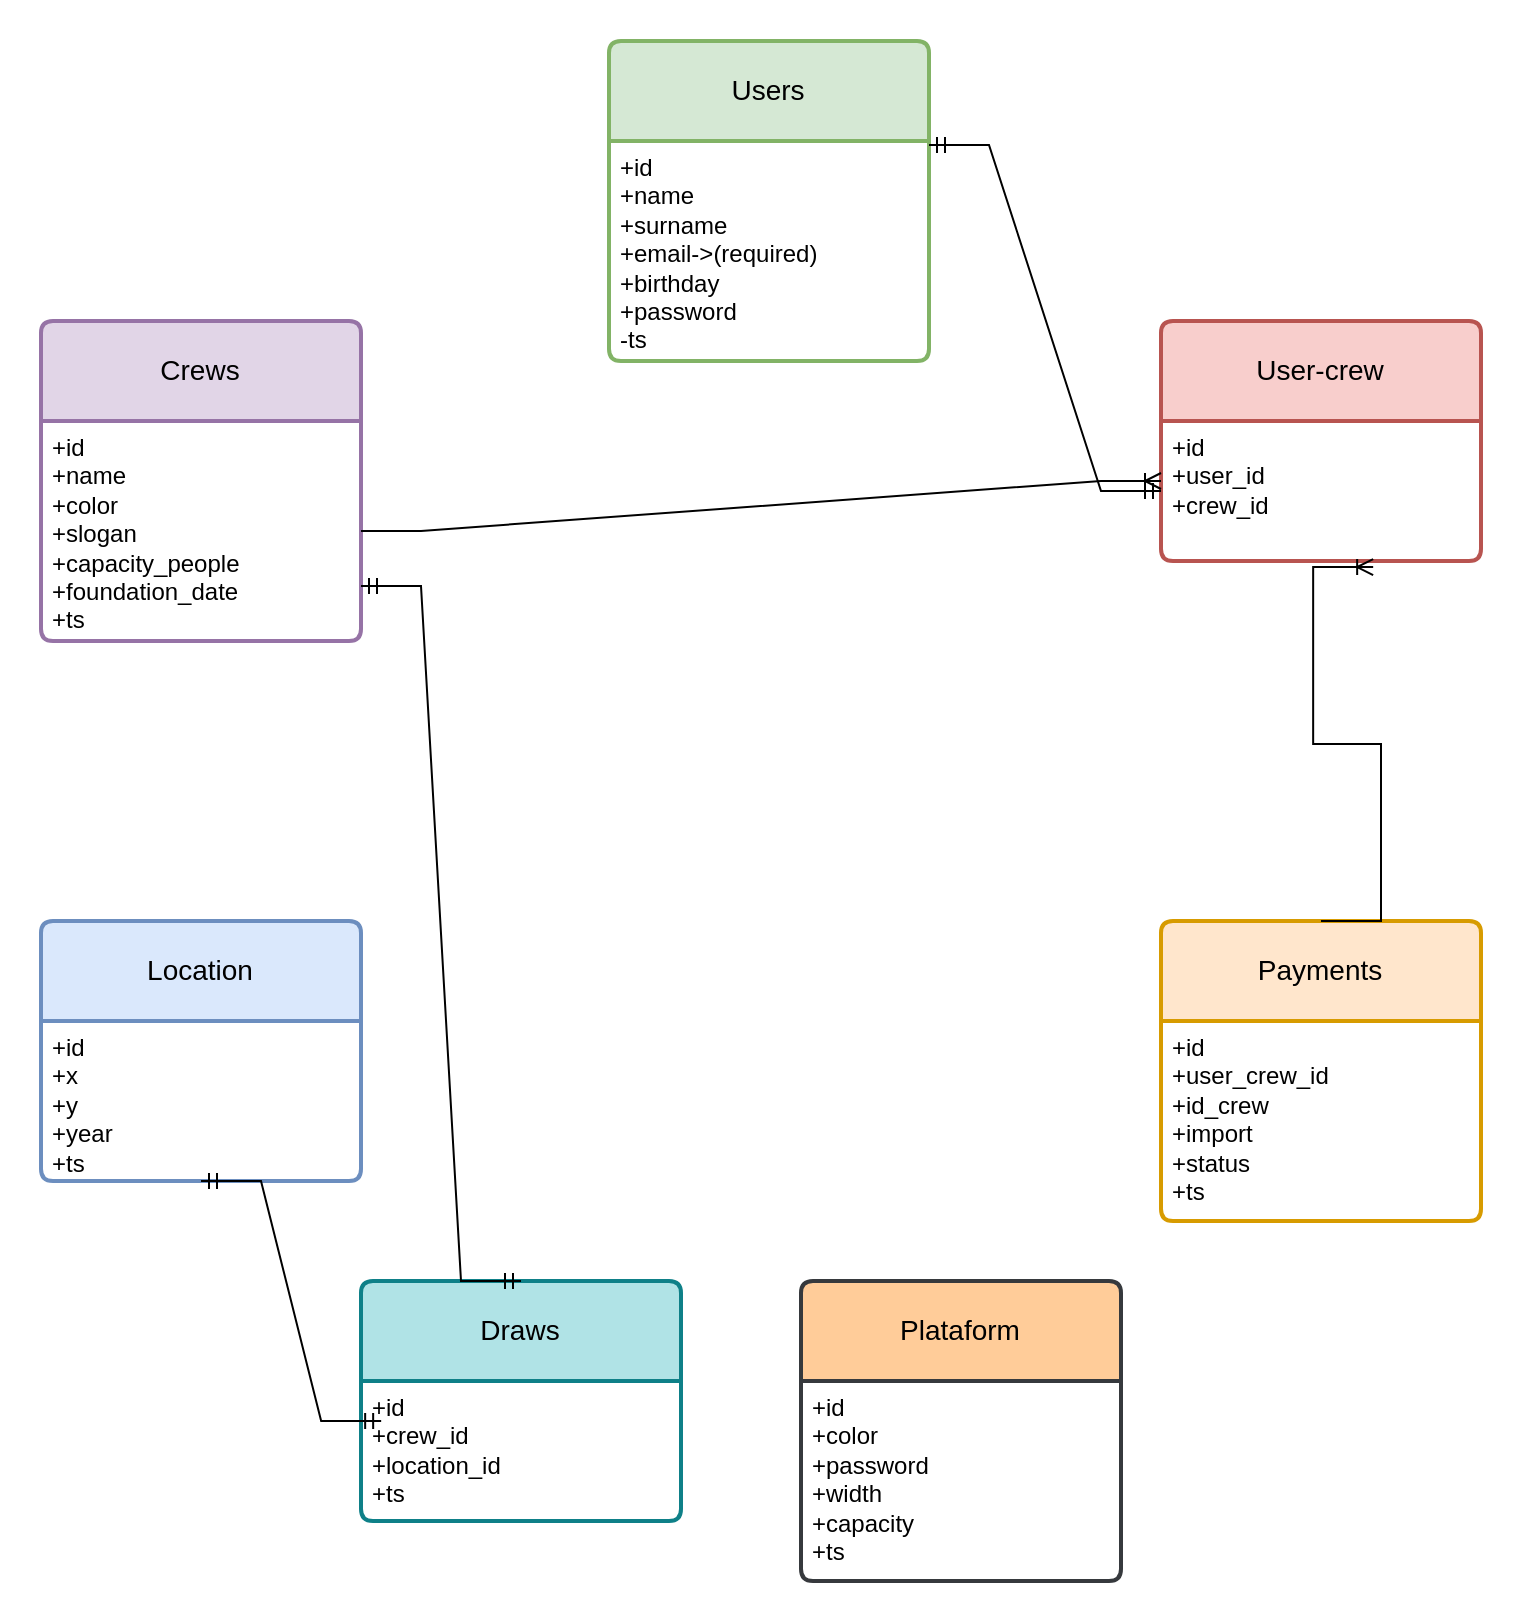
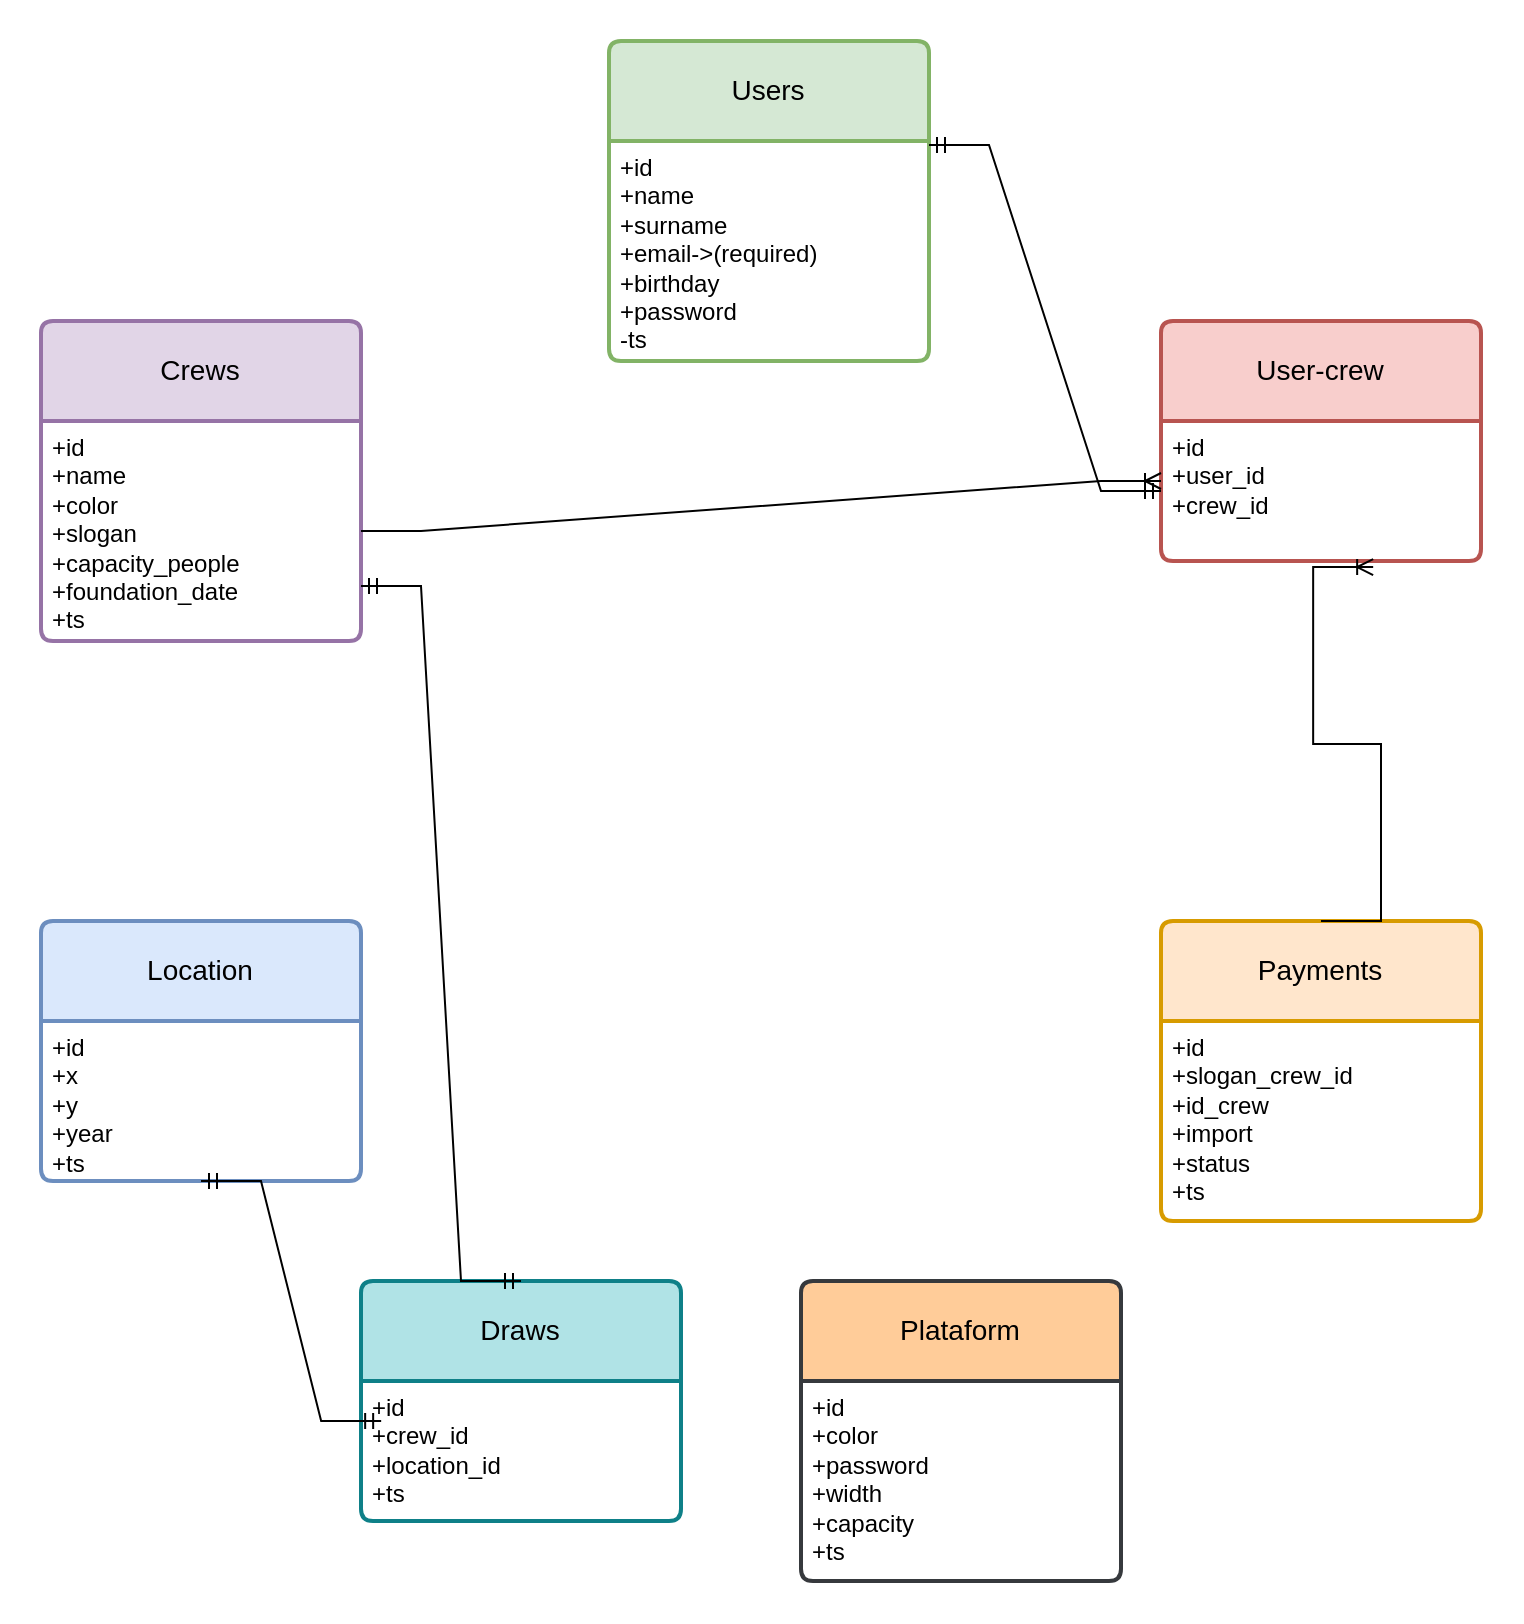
- <mxCell id="9" value="+id&lt;br&gt;+user_crew_id&lt;br&gt;&lt;div&gt;+id_crew&lt;/div&gt;&lt;div&gt;+import&lt;/div&gt;&lt;div&gt;+status&lt;/div&gt;&lt;div&gt;+ts&lt;br&gt;&lt;/div&gt;" style="align=left;strokeColor=none;fillColor=none;spacingLeft=4;fontSize=12;verticalAlign=top;resizable=0;rotatable=0;part=1;html=1;" vertex="1" parent="8"><mxGeometry y="50" width="160" height="100" as="geometry" /></mxCell>
+ <mxCell id="9" value="+id&lt;br&gt;+slogan_crew_id&lt;br&gt;&lt;div&gt;+id_crew&lt;/div&gt;&lt;div&gt;+import&lt;/div&gt;&lt;div&gt;+status&lt;/div&gt;&lt;div&gt;+ts&lt;br&gt;&lt;/div&gt;" style="align=left;strokeColor=none;fillColor=none;spacingLeft=4;fontSize=12;verticalAlign=top;resizable=0;rotatable=0;part=1;html=1;" vertex="1" parent="8"><mxGeometry y="50" width="160" height="100" as="geometry" /></mxCell>
